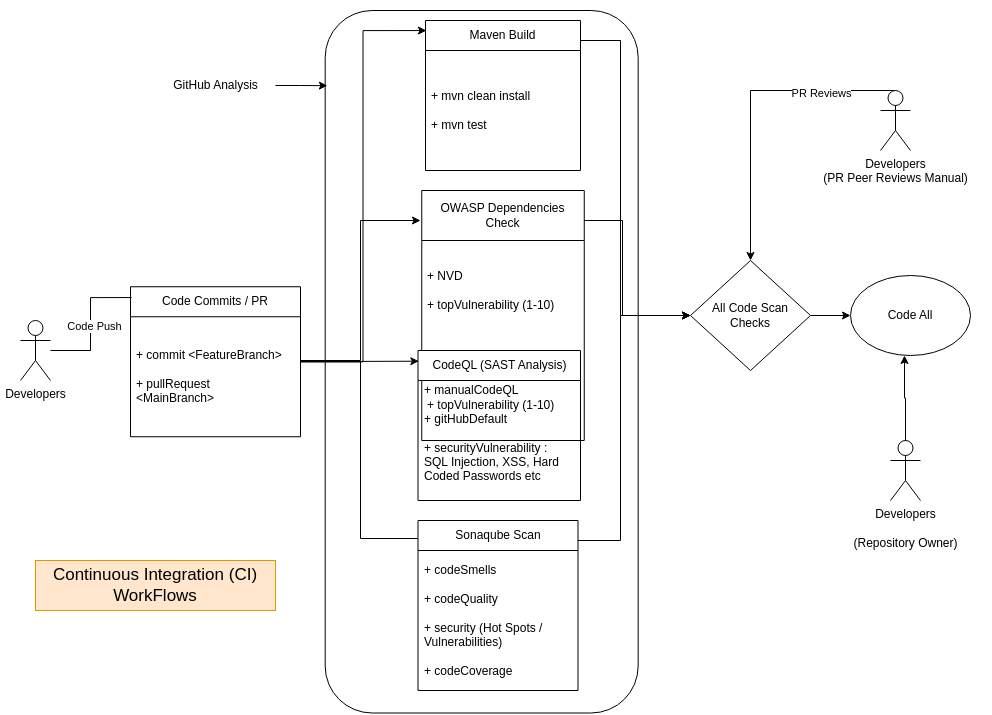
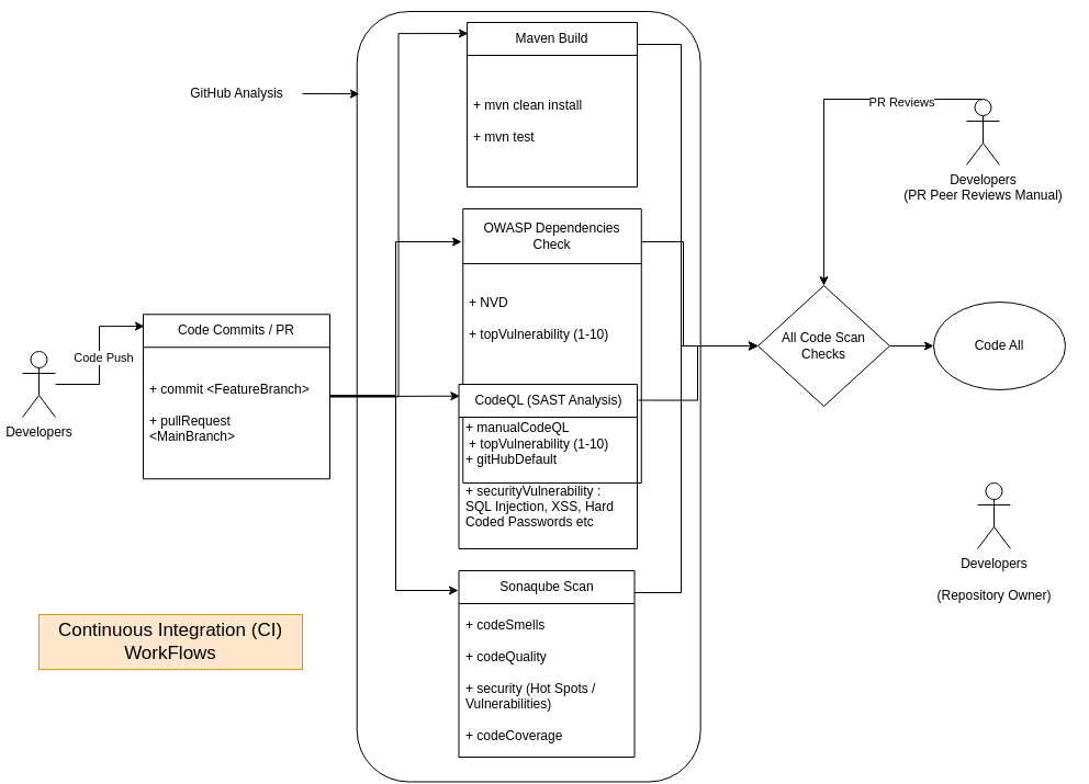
- <mxCell id="29" style="edgeStyle=orthogonalEdgeStyle;rounded=0;orthogonalLoop=1;jettySize=auto;html=1;entryX=0.006;entryY=0.072;entryDx=0;entryDy=0;entryPerimeter=0;endArrow=none;" edge="1" parent="1" source="3" target="4"><mxGeometry relative="1" as="geometry" /></mxCell>
+ <mxCell id="29" style="edgeStyle=orthogonalEdgeStyle;rounded=0;orthogonalLoop=1;jettySize=auto;html=1;entryX=0.006;entryY=0.072;entryDx=0;entryDy=0;entryPerimeter=0;" edge="1" parent="1" source="3" target="4"><mxGeometry relative="1" as="geometry" /></mxCell>
+ <mxCell id="34" style="edgeStyle=orthogonalEdgeStyle;rounded=0;orthogonalLoop=1;jettySize=auto;html=1;exitX=1.005;exitY=0.097;exitDx=0;exitDy=0;exitPerimeter=0;entryX=0;entryY=0.5;entryDx=0;entryDy=0;" edge="1" parent="1" source="13" target="18"><mxGeometry relative="1" as="geometry" /></mxCell>
- <mxCell id="33" style="edgeStyle=orthogonalEdgeStyle;rounded=0;orthogonalLoop=1;jettySize=auto;html=1;entryX=0.45;entryY=1;entryDx=0;entryDy=0;entryPerimeter=0;" edge="1" parent="1" source="23" target="19"><mxGeometry relative="1" as="geometry" /></mxCell>
- <mxCell id="27" style="edgeStyle=orthogonalEdgeStyle;rounded=0;orthogonalLoop=1;jettySize=auto;html=1;entryX=-0.003;entryY=0.106;entryDx=0;entryDy=0;entryPerimeter=0;endArrow=none;" edge="1" parent="1" source="4" target="15"><mxGeometry relative="1" as="geometry"><Array as="points"><mxPoint x="360" y="361" /><mxPoint x="360" y="538" /></Array></mxGeometry></mxCell>
+ <mxCell id="27" style="edgeStyle=orthogonalEdgeStyle;rounded=0;orthogonalLoop=1;jettySize=auto;html=1;entryX=-0.003;entryY=0.106;entryDx=0;entryDy=0;entryPerimeter=0;" edge="1" parent="1" source="4" target="15"><mxGeometry relative="1" as="geometry"><Array as="points"><mxPoint x="360" y="361" /><mxPoint x="360" y="538" /></Array></mxGeometry></mxCell>
